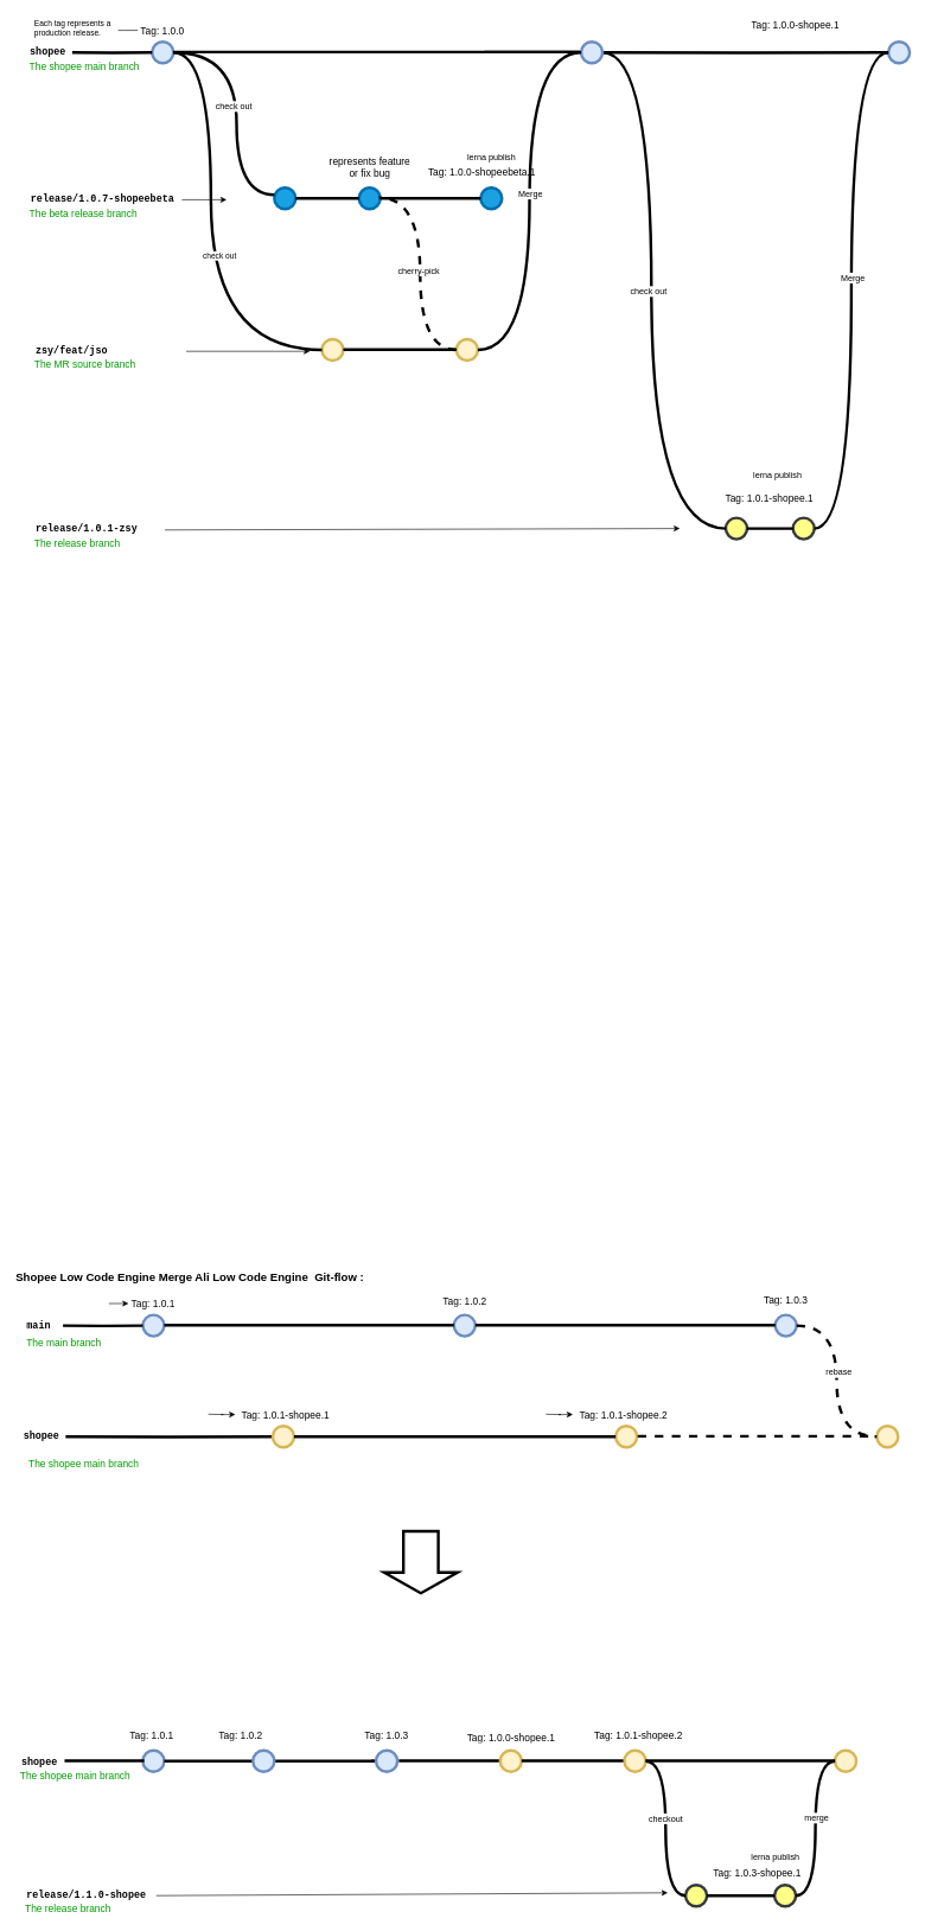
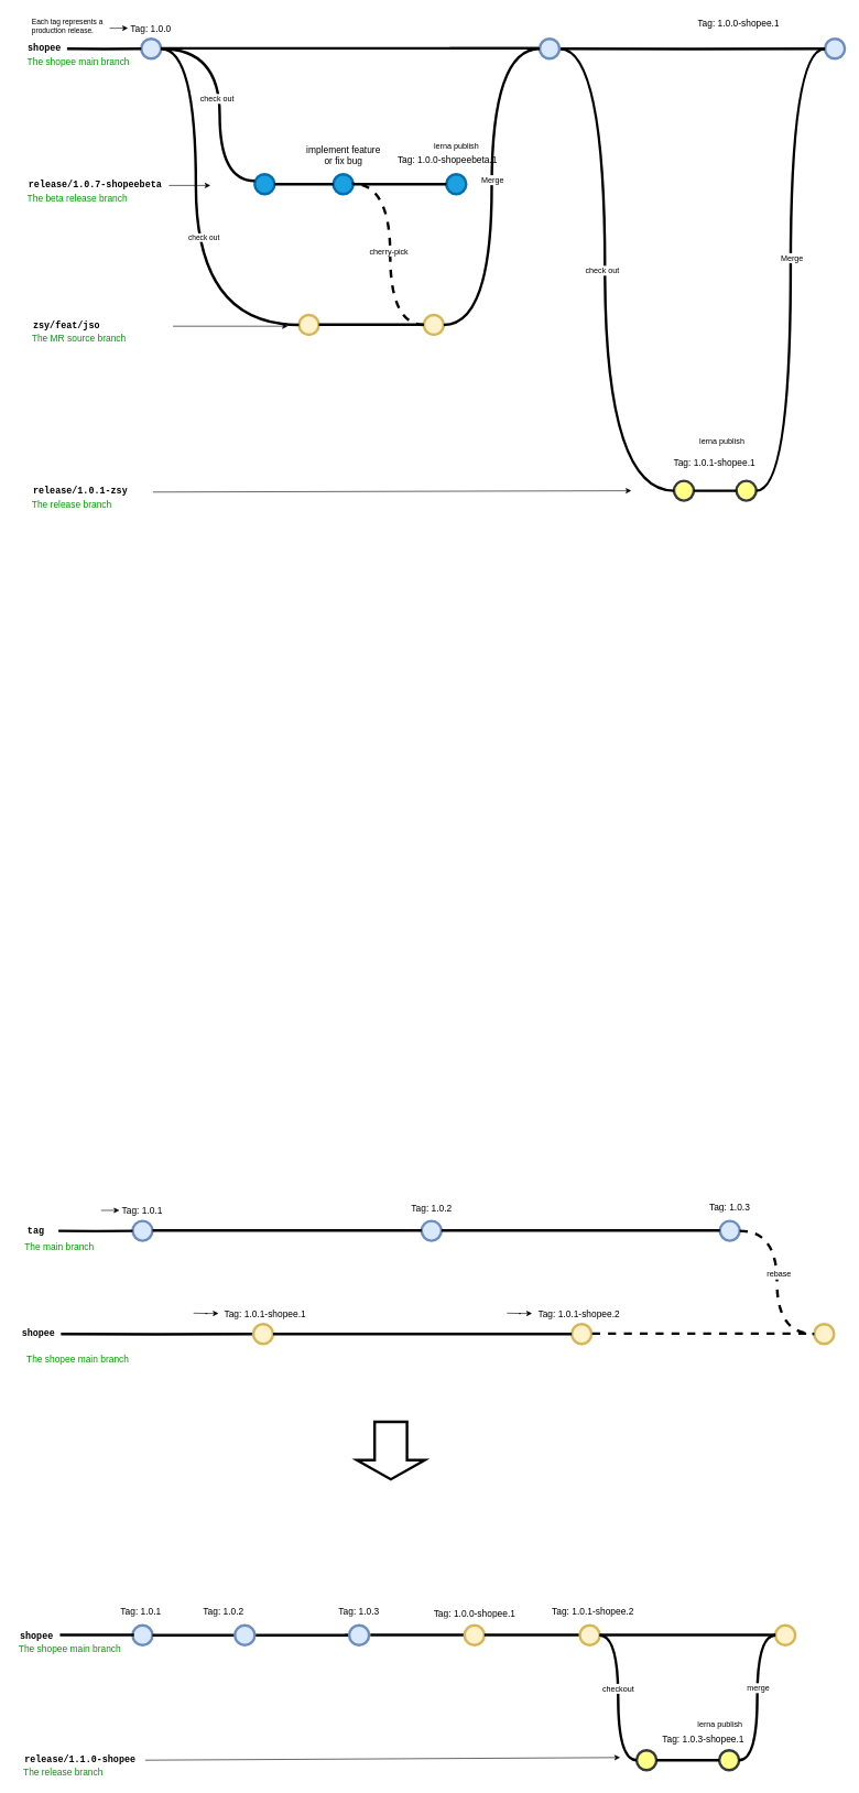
- <mxCell id="13" value="" style="edgeStyle=orthogonalEdgeStyle;rounded=0;orthogonalLoop=1;jettySize=auto;html=1;fontSize=12;fontColor=#000000;entryX=0;entryY=0.5;entryDx=0;entryDy=0;endArrow=none;" edge="1" parent="1" source="14" target="11"><mxGeometry relative="1" as="geometry"><mxPoint x="173.25" y="42" as="targetPoint" /><Array as="points"><mxPoint x="173.25" y="42" /><mxPoint x="173.25" y="42" /></Array></mxGeometry></mxCell>
+ <mxCell id="13" value="" style="edgeStyle=orthogonalEdgeStyle;rounded=0;orthogonalLoop=1;jettySize=auto;html=1;fontSize=12;fontColor=#000000;entryX=0;entryY=0.5;entryDx=0;entryDy=0;" edge="1" parent="1" source="14" target="11"><mxGeometry relative="1" as="geometry"><mxPoint x="173.25" y="42" as="targetPoint" /><Array as="points"><mxPoint x="173.25" y="42" /><mxPoint x="173.25" y="42" /></Array></mxGeometry></mxCell>
- <mxCell id="29" value="represents feature&lt;br&gt;or fix bug" style="text;html=1;strokeColor=none;fillColor=none;align=center;verticalAlign=middle;whiteSpace=wrap;overflow=hidden;fontSize=14;" vertex="1" parent="1"><mxGeometry x="460.5" y="212" width="117" height="43" as="geometry" /></mxCell>
+ <mxCell id="29" value="implement feature&lt;br&gt;or fix bug" style="text;html=1;strokeColor=none;fillColor=none;align=center;verticalAlign=middle;whiteSpace=wrap;overflow=hidden;fontSize=14;" vertex="1" parent="1"><mxGeometry x="460.5" y="212" width="117" height="43" as="geometry" /></mxCell>
- <mxCell id="39" value="Shopee Low Code Engine Merge Ali Low Code Engine&amp;nbsp; Git-flow :" style="text;whiteSpace=wrap;html=1;fontStyle=1;fontSize=16;" vertex="1" parent="1"><mxGeometry x="20" y="1778" width="561" height="20" as="geometry" /></mxCell>
- <mxCell id="53" value="main" style="text;html=1;strokeColor=none;fillColor=none;align=center;verticalAlign=middle;whiteSpace=wrap;overflow=hidden;fontSize=14;fontStyle=1;fontFamily=Courier New;" vertex="1" parent="1"><mxGeometry x="26.25" y="1841" width="55.75" height="42" as="geometry" /></mxCell>
+ <mxCell id="53" value="tag" style="text;html=1;strokeColor=none;fillColor=none;align=center;verticalAlign=middle;whiteSpace=wrap;overflow=hidden;fontSize=14;fontStyle=1;fontFamily=Courier New;" vertex="1" parent="1"><mxGeometry x="26.25" y="1841" width="55.75" height="42" as="geometry" /></mxCell>
